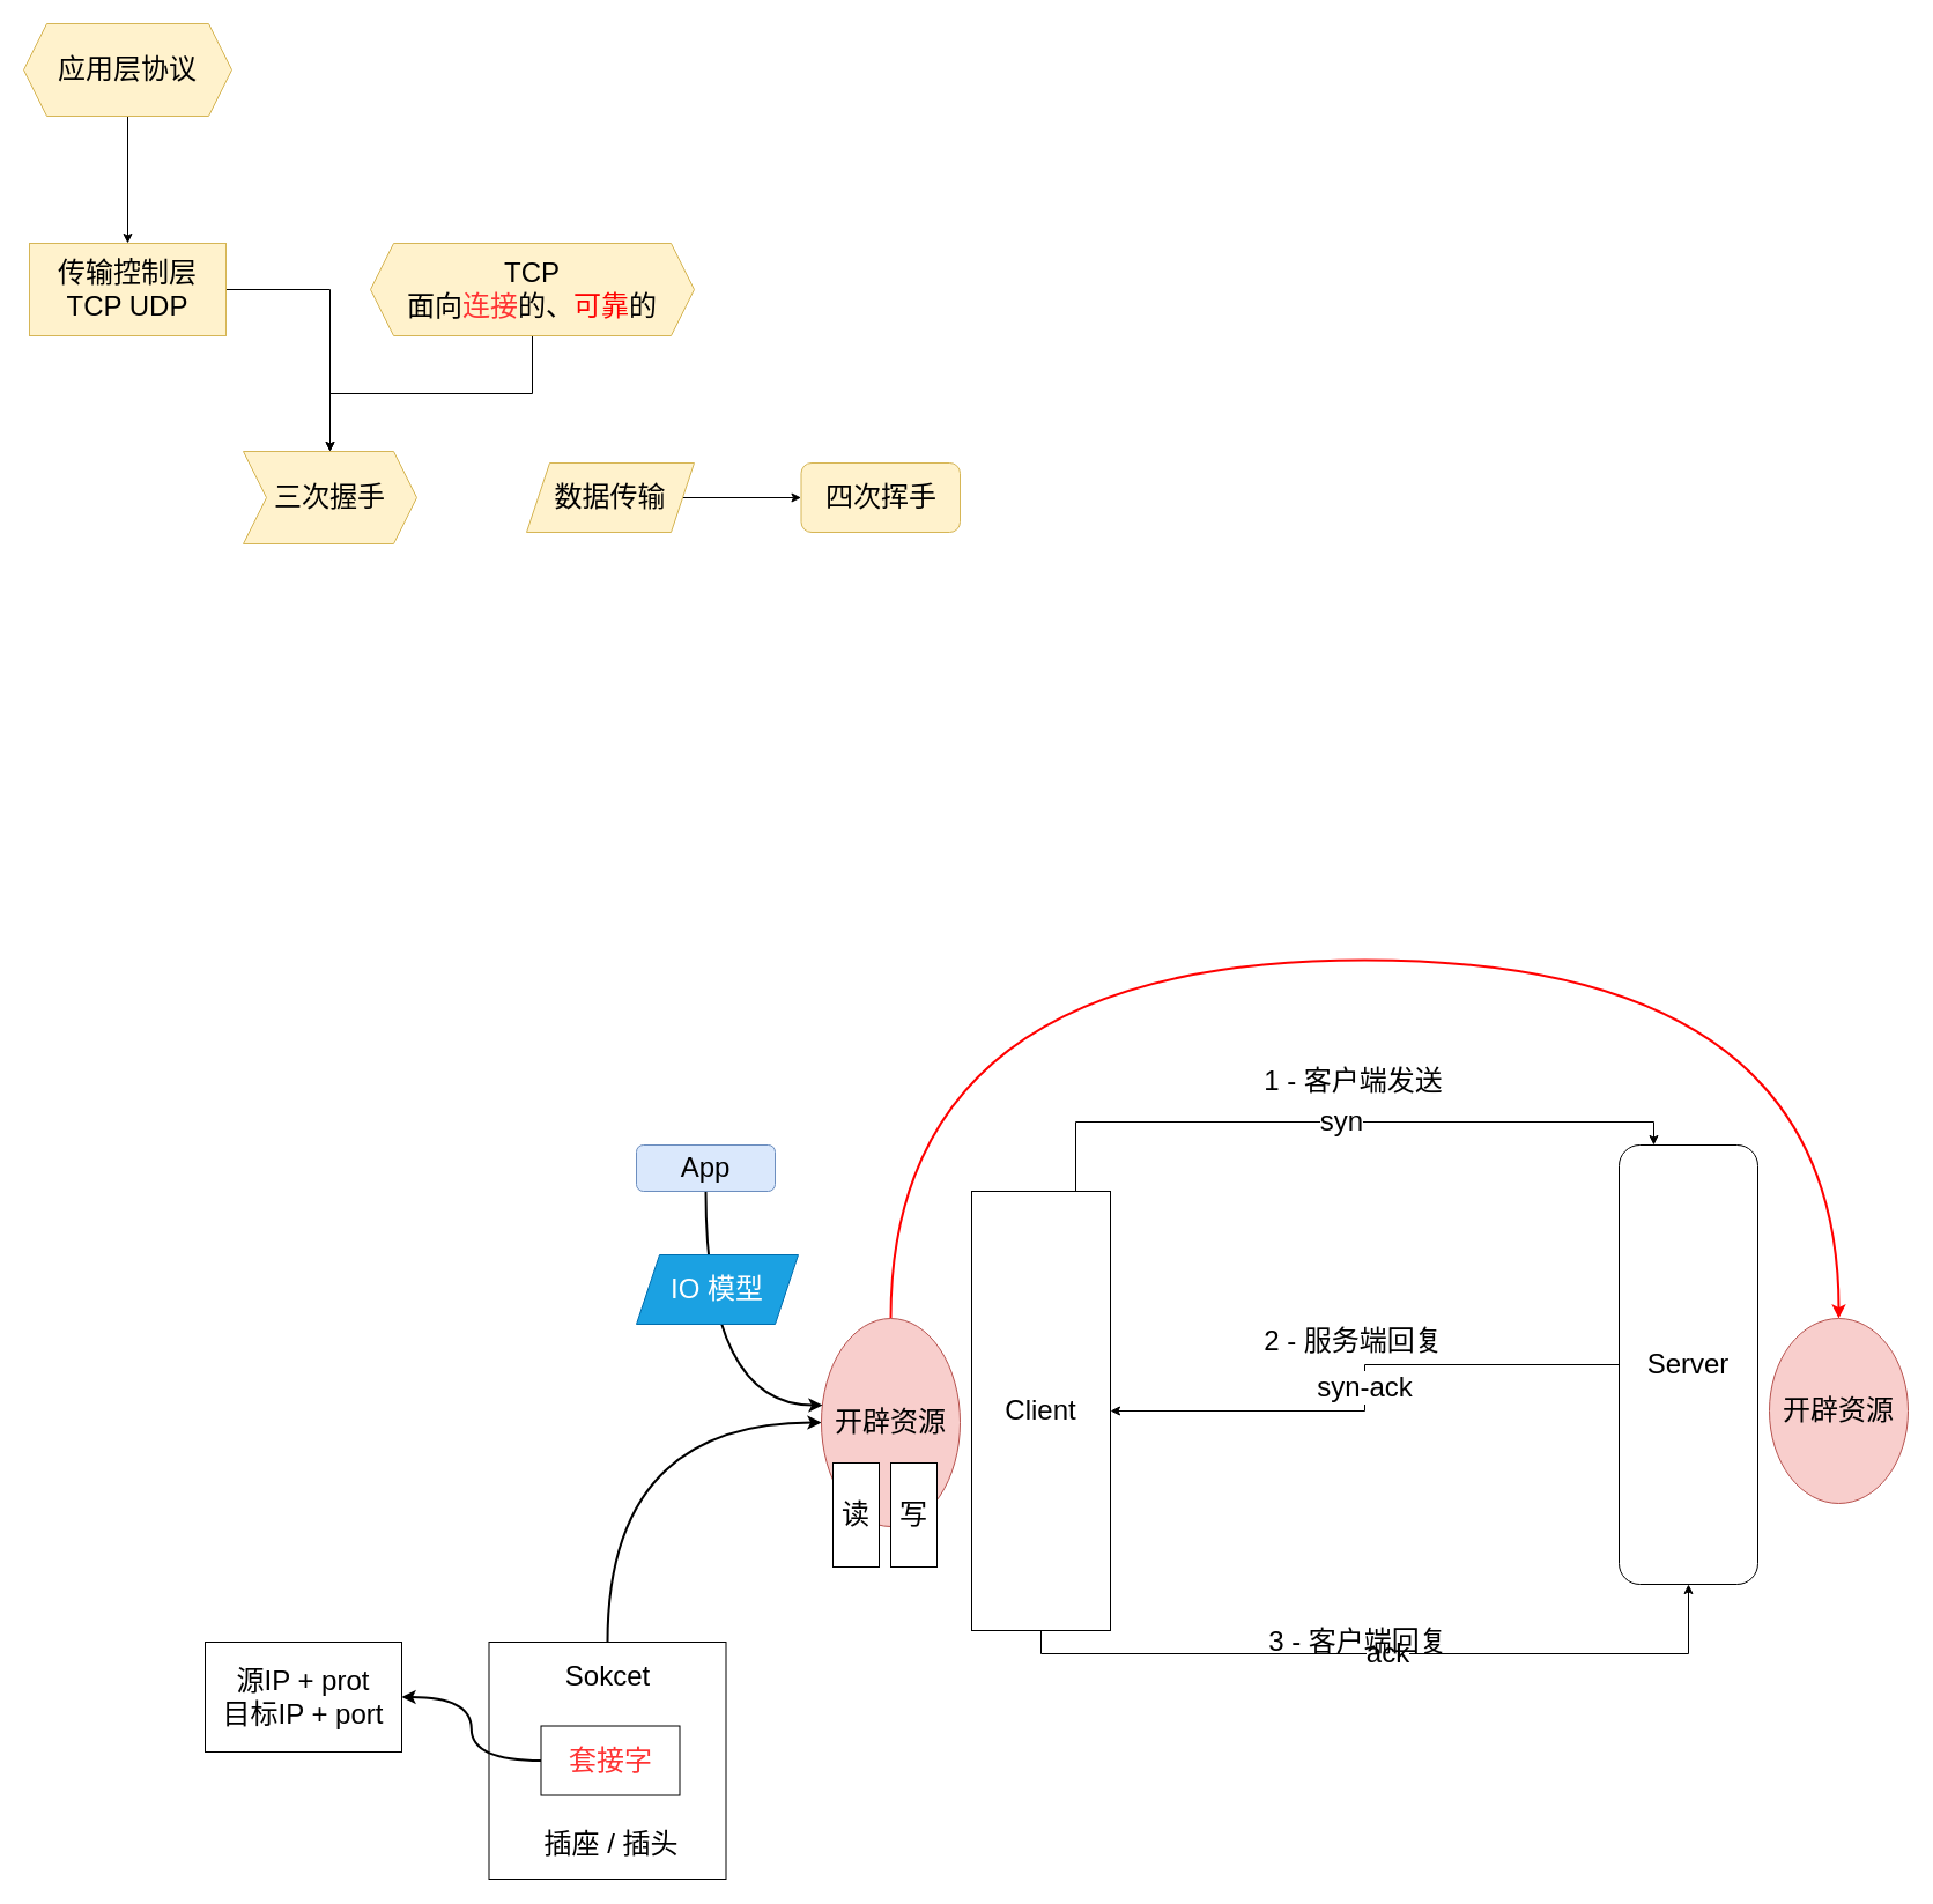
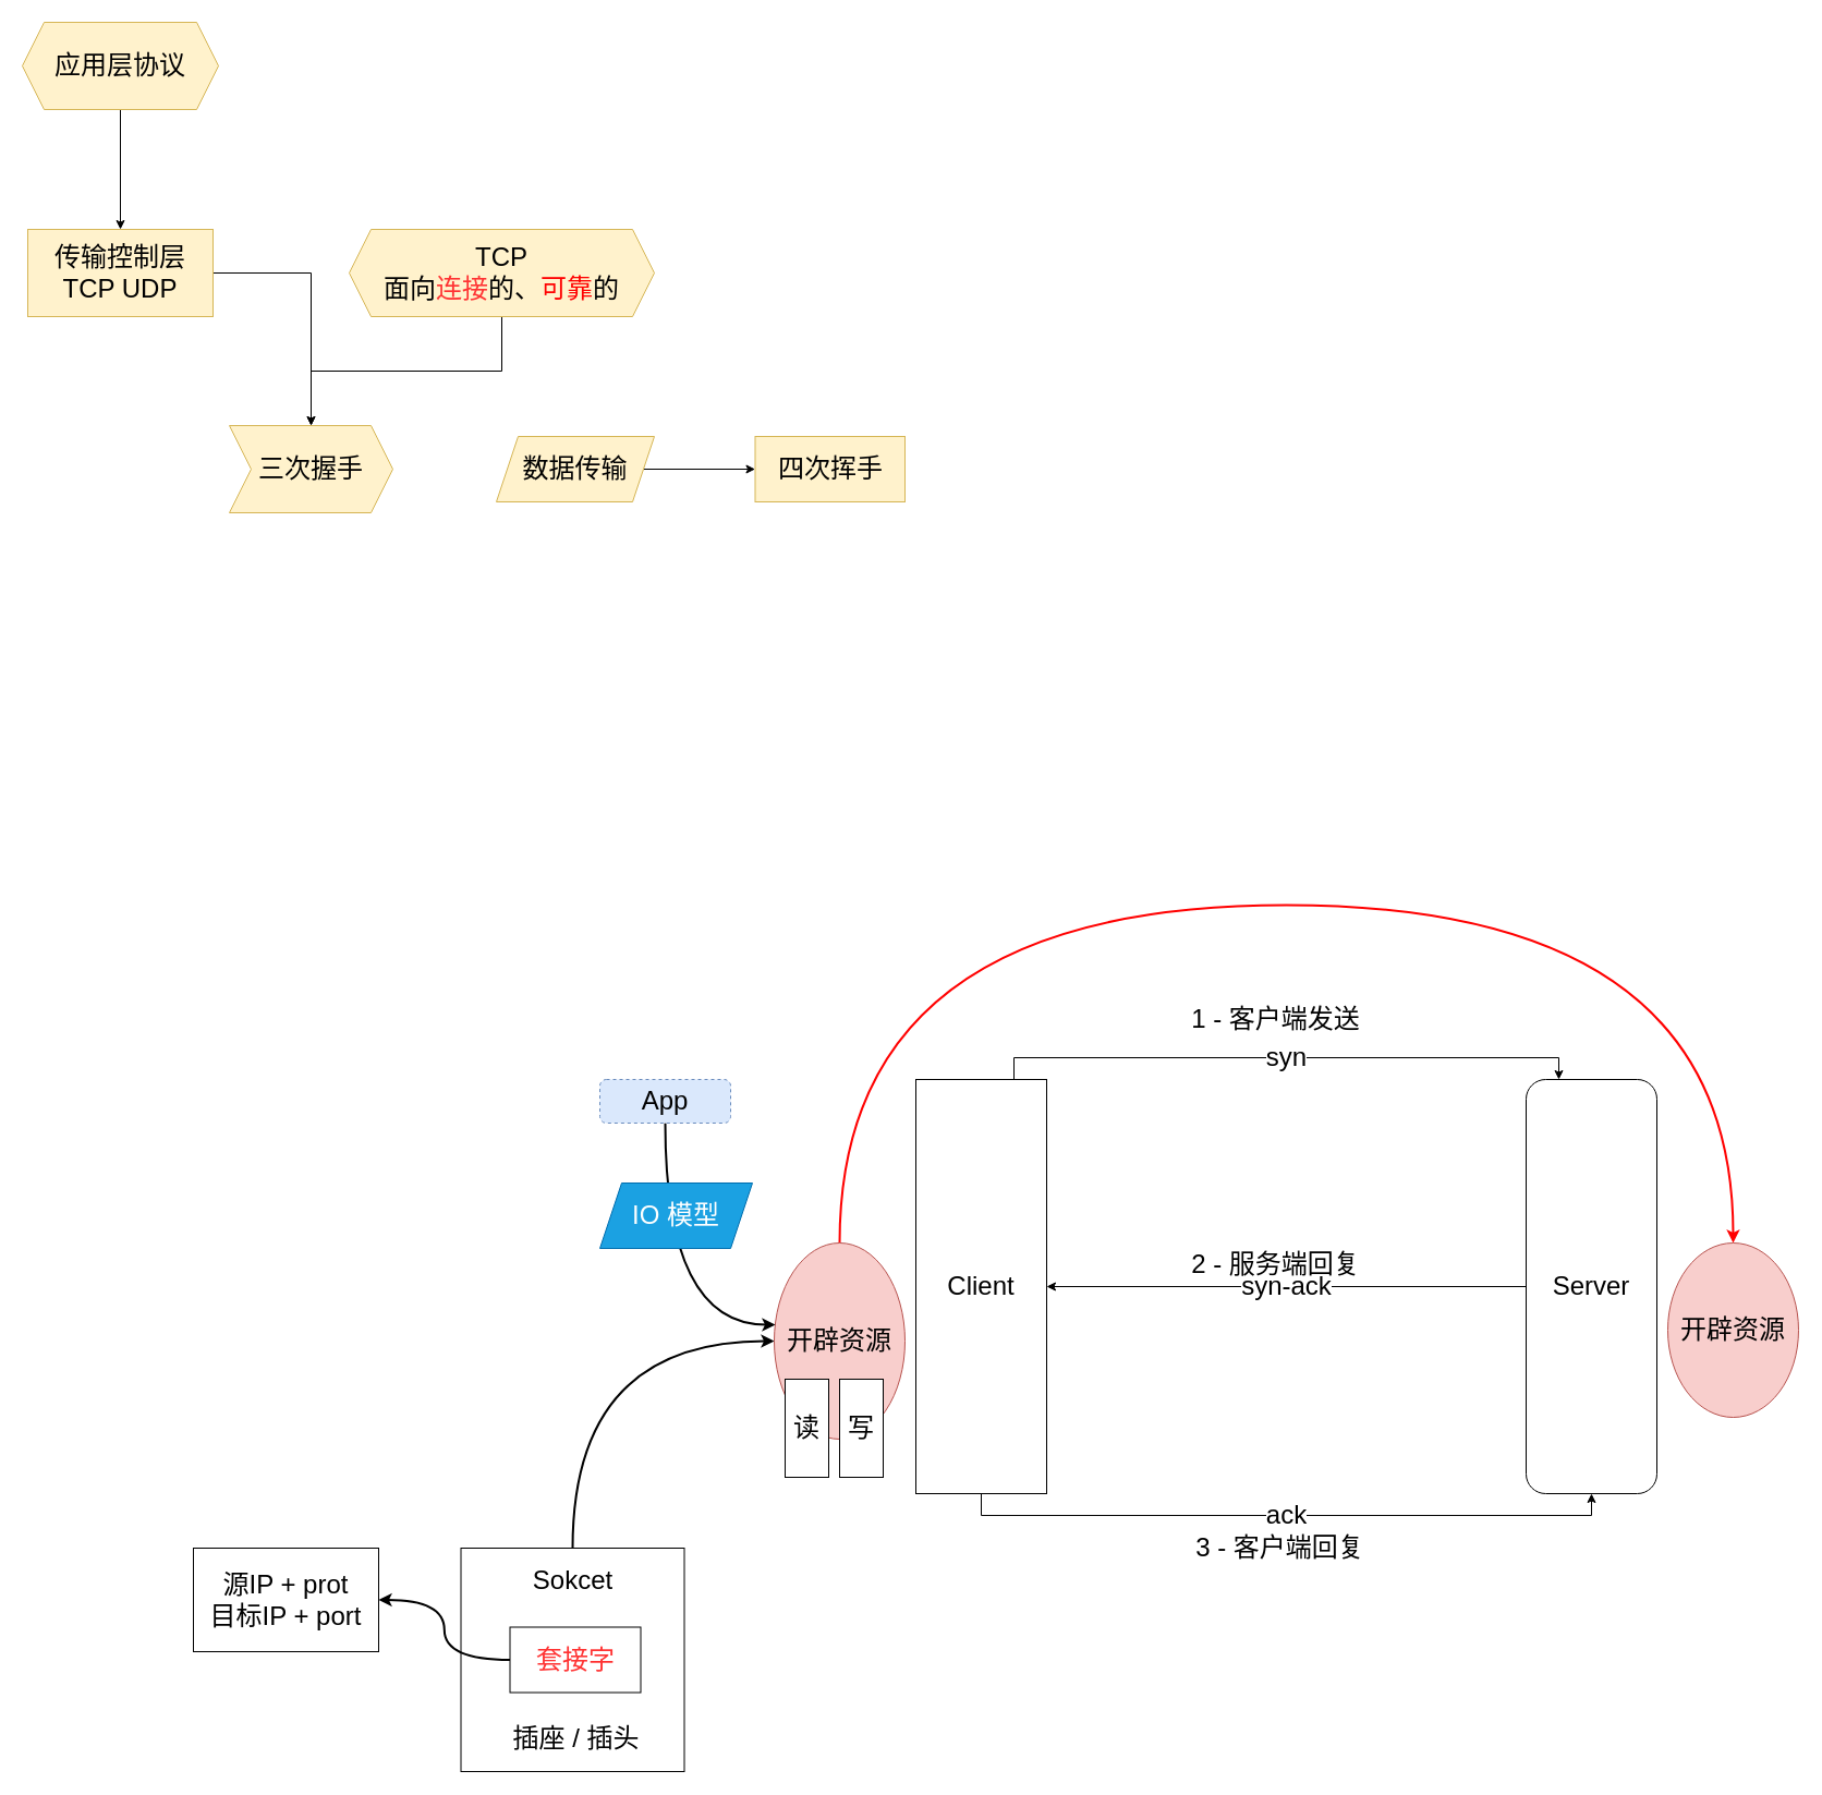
- <mxCell id="22" value="四次挥手" style="whiteSpace=wrap;html=1;fontSize=24;strokeColor=#d6b656;fillColor=#fff2cc;rounded=1;" parent="1" vertex="1"><mxGeometry x="692.5" y="400" width="137.5" height="60" as="geometry" /></mxCell>
+ <mxCell id="22" value="四次挥手" style="whiteSpace=wrap;html=1;fontSize=24;strokeColor=#d6b656;fillColor=#fff2cc;" parent="1" vertex="1"><mxGeometry x="692.5" y="400" width="137.5" height="60" as="geometry" /></mxCell>
- <mxCell id="28" value="App" style="rounded=1;whiteSpace=wrap;html=1;fontSize=24;fillColor=#dae8fc;strokeColor=#6c8ebf;" vertex="1" parent="1"><mxGeometry x="550" y="990" width="120" height="40" as="geometry" /></mxCell>
+ <mxCell id="28" value="App" style="rounded=1;whiteSpace=wrap;html=1;fontSize=24;fillColor=#dae8fc;strokeColor=#6c8ebf;dashed=1;" vertex="1" parent="1"><mxGeometry x="550" y="990" width="120" height="40" as="geometry" /></mxCell>
- <mxCell id="4" value="&lt;font style=&quot;font-size: 24px&quot;&gt;Client&lt;/font&gt;" style="rounded=0;whiteSpace=wrap;html=1;" parent="1" vertex="1"><mxGeometry x="840" y="1030" width="120" height="380" as="geometry" /></mxCell>
+ <mxCell id="4" value="&lt;font style=&quot;font-size: 24px&quot;&gt;Client&lt;/font&gt;" style="rounded=0;whiteSpace=wrap;html=1;" parent="1" vertex="1"><mxGeometry x="840" y="990" width="120" height="380" as="geometry" /></mxCell>
